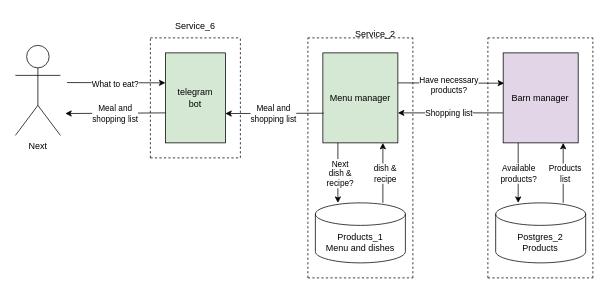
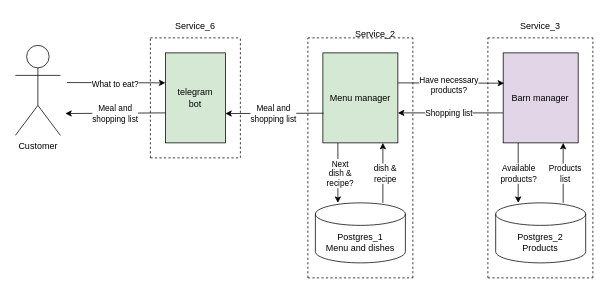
+ <mxCell id="39" value="Service_3" style="text;strokeColor=none;align=center;fillColor=none;html=1;verticalAlign=middle;whiteSpace=wrap;rounded=0;" vertex="1" parent="1"><mxGeometry x="690" y="20" width="60.4" height="30" as="geometry" /></mxCell>
- <mxCell id="40" value="Next" style="shape=umlActor;verticalLabelPosition=bottom;verticalAlign=top;html=1;outlineConnect=0;" vertex="1" parent="1"><mxGeometry x="20" y="60" width="60" height="120" as="geometry" /></mxCell>
+ <mxCell id="40" value="Customer" style="shape=umlActor;verticalLabelPosition=bottom;verticalAlign=top;html=1;outlineConnect=0;" vertex="1" parent="1"><mxGeometry x="20" y="60" width="60" height="120" as="geometry" /></mxCell>
- <mxCell id="23" value="Products_1&lt;br&gt;Menu and dishes" style="shape=cylinder3;whiteSpace=wrap;html=1;boundedLbl=1;backgroundOutline=1;size=15;" vertex="1" parent="1"><mxGeometry x="420" y="270" width="120" height="80" as="geometry" /></mxCell>
+ <mxCell id="23" value="Postgres_1&lt;br&gt;Menu and dishes" style="shape=cylinder3;whiteSpace=wrap;html=1;boundedLbl=1;backgroundOutline=1;size=15;" vertex="1" parent="1"><mxGeometry x="420" y="270" width="120" height="80" as="geometry" /></mxCell>
